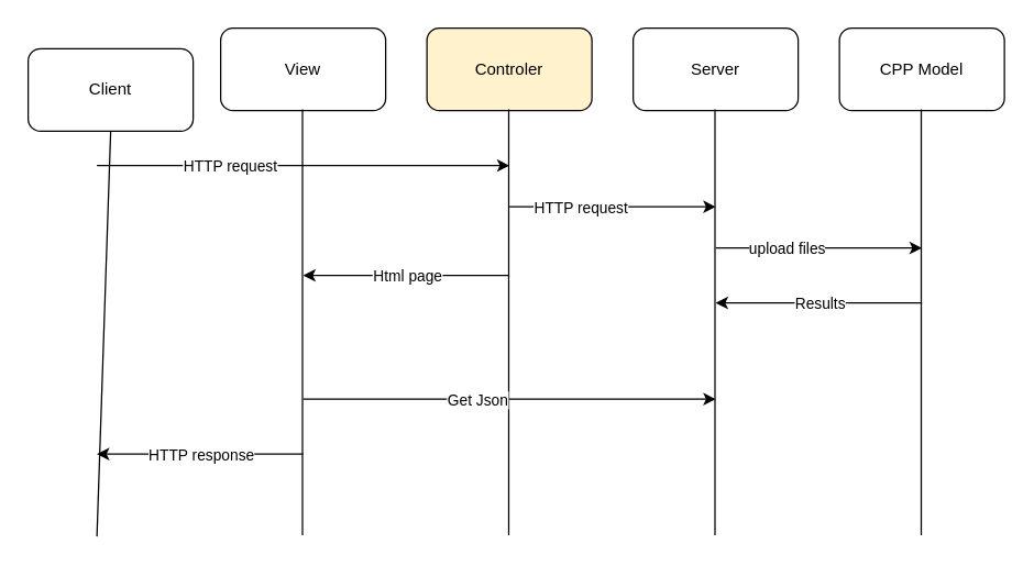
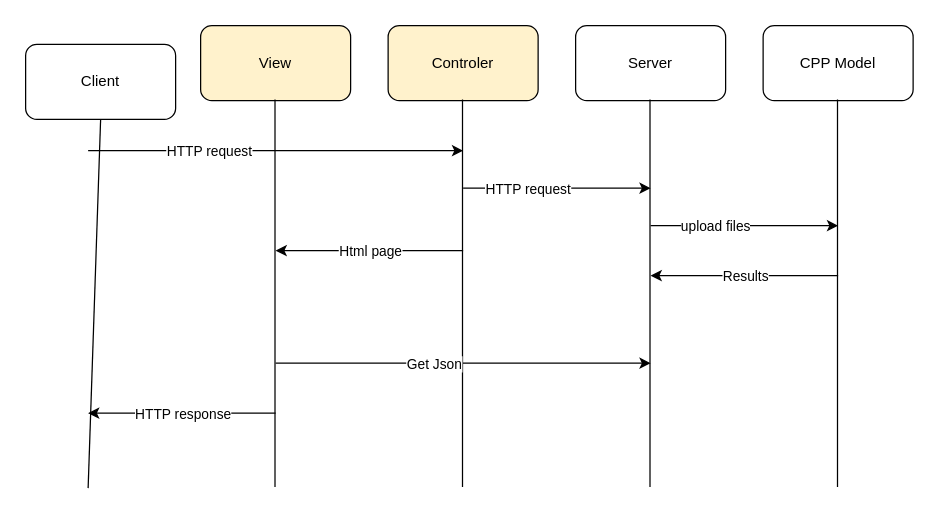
- <mxCell id="3" value="View" style="rounded=1;whiteSpace=wrap;html=1;" vertex="1" parent="1"><mxGeometry x="160" y="20" width="120" height="60" as="geometry" /></mxCell>
+ <mxCell id="3" value="View" style="rounded=1;whiteSpace=wrap;html=1;fillColor=#fff2cc;" vertex="1" parent="1"><mxGeometry x="160" y="20" width="120" height="60" as="geometry" /></mxCell>
